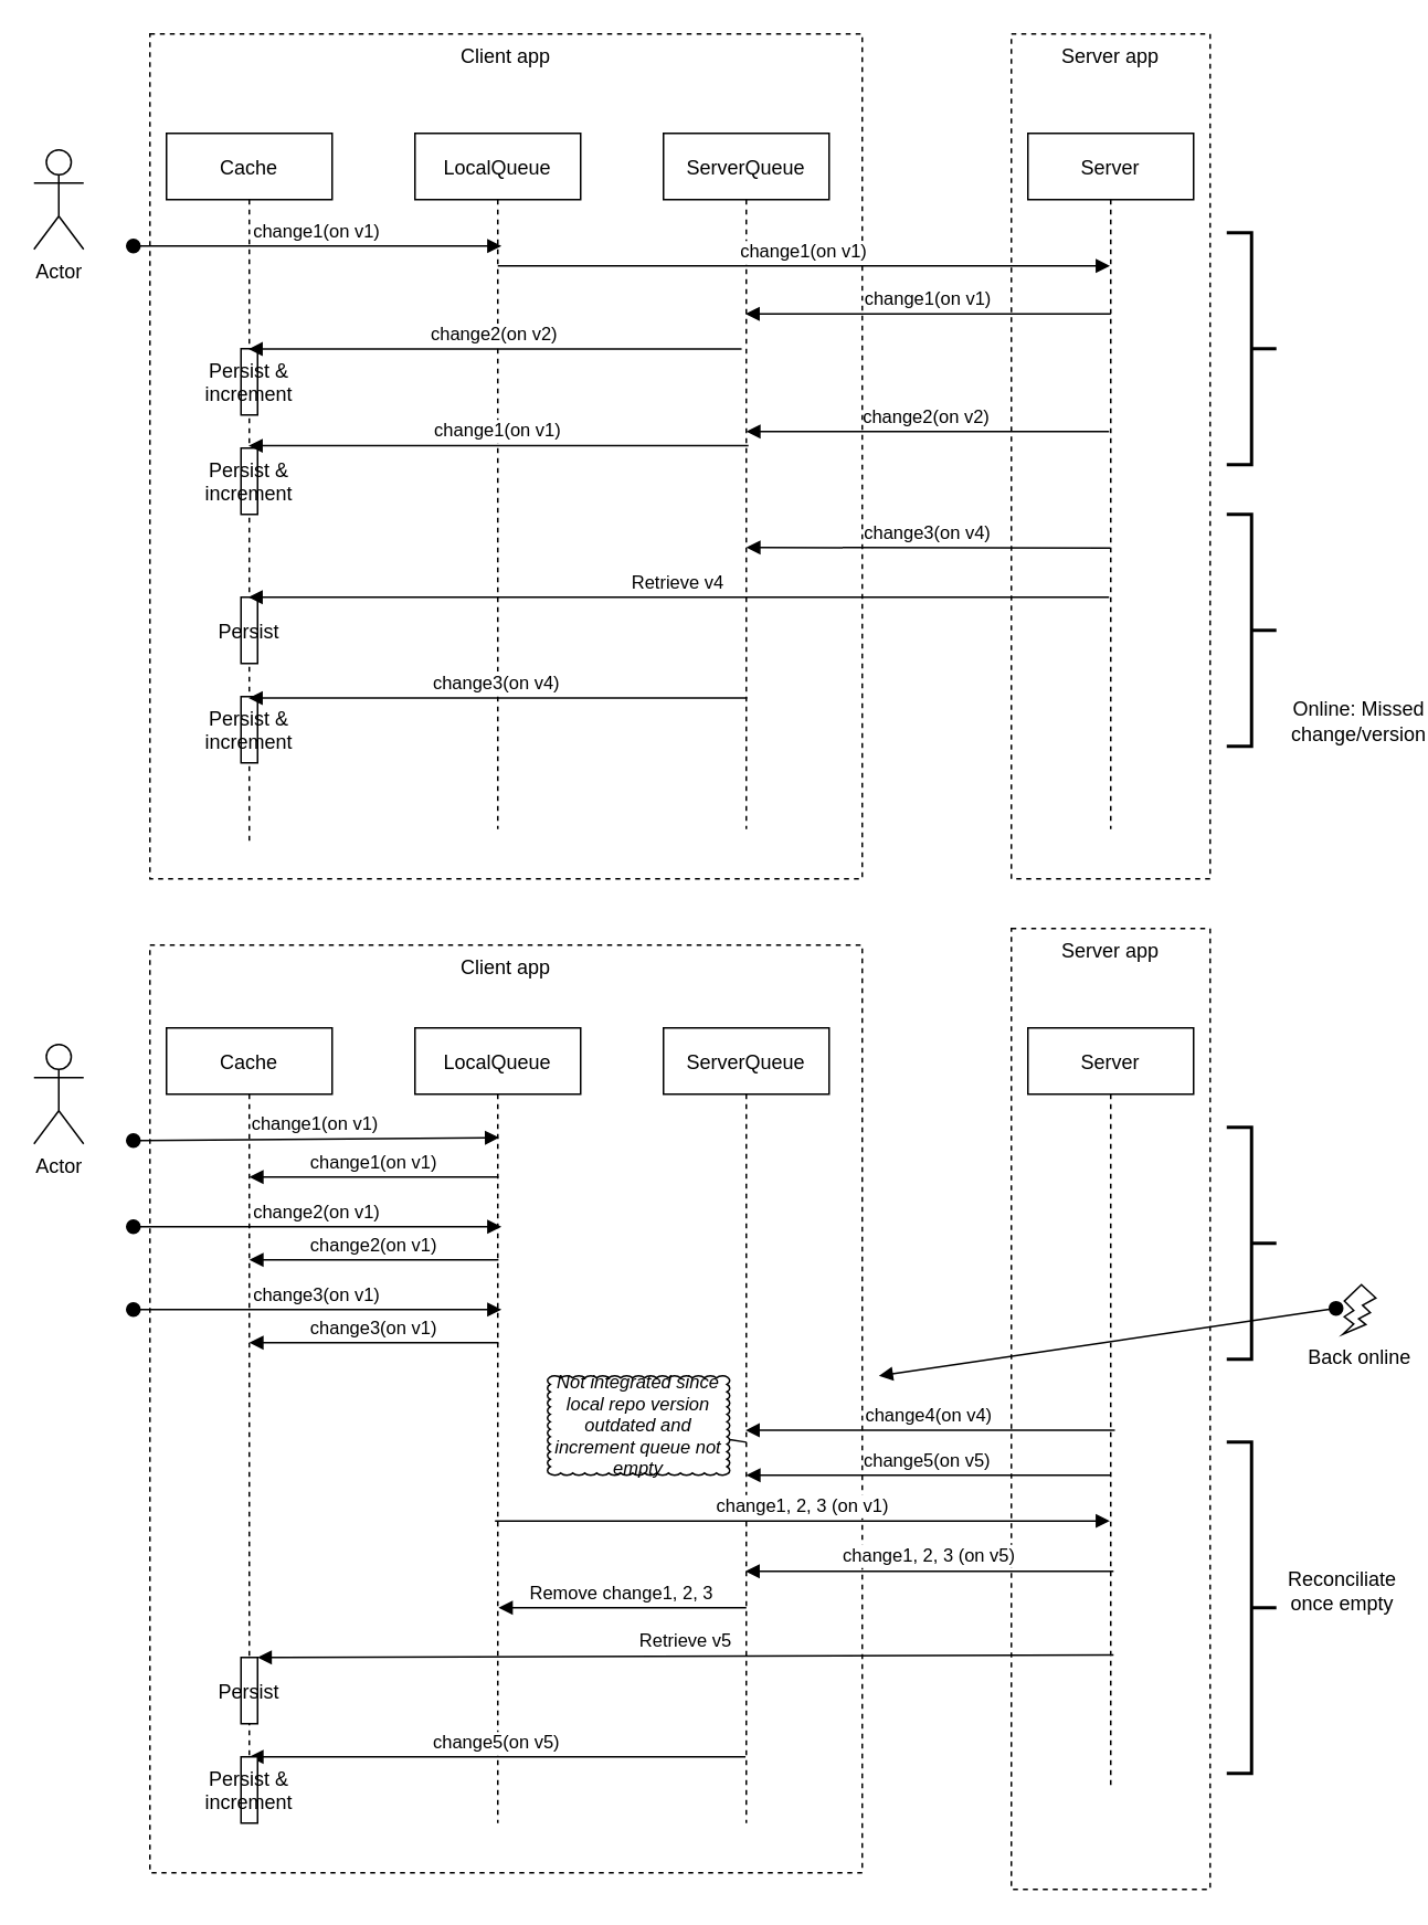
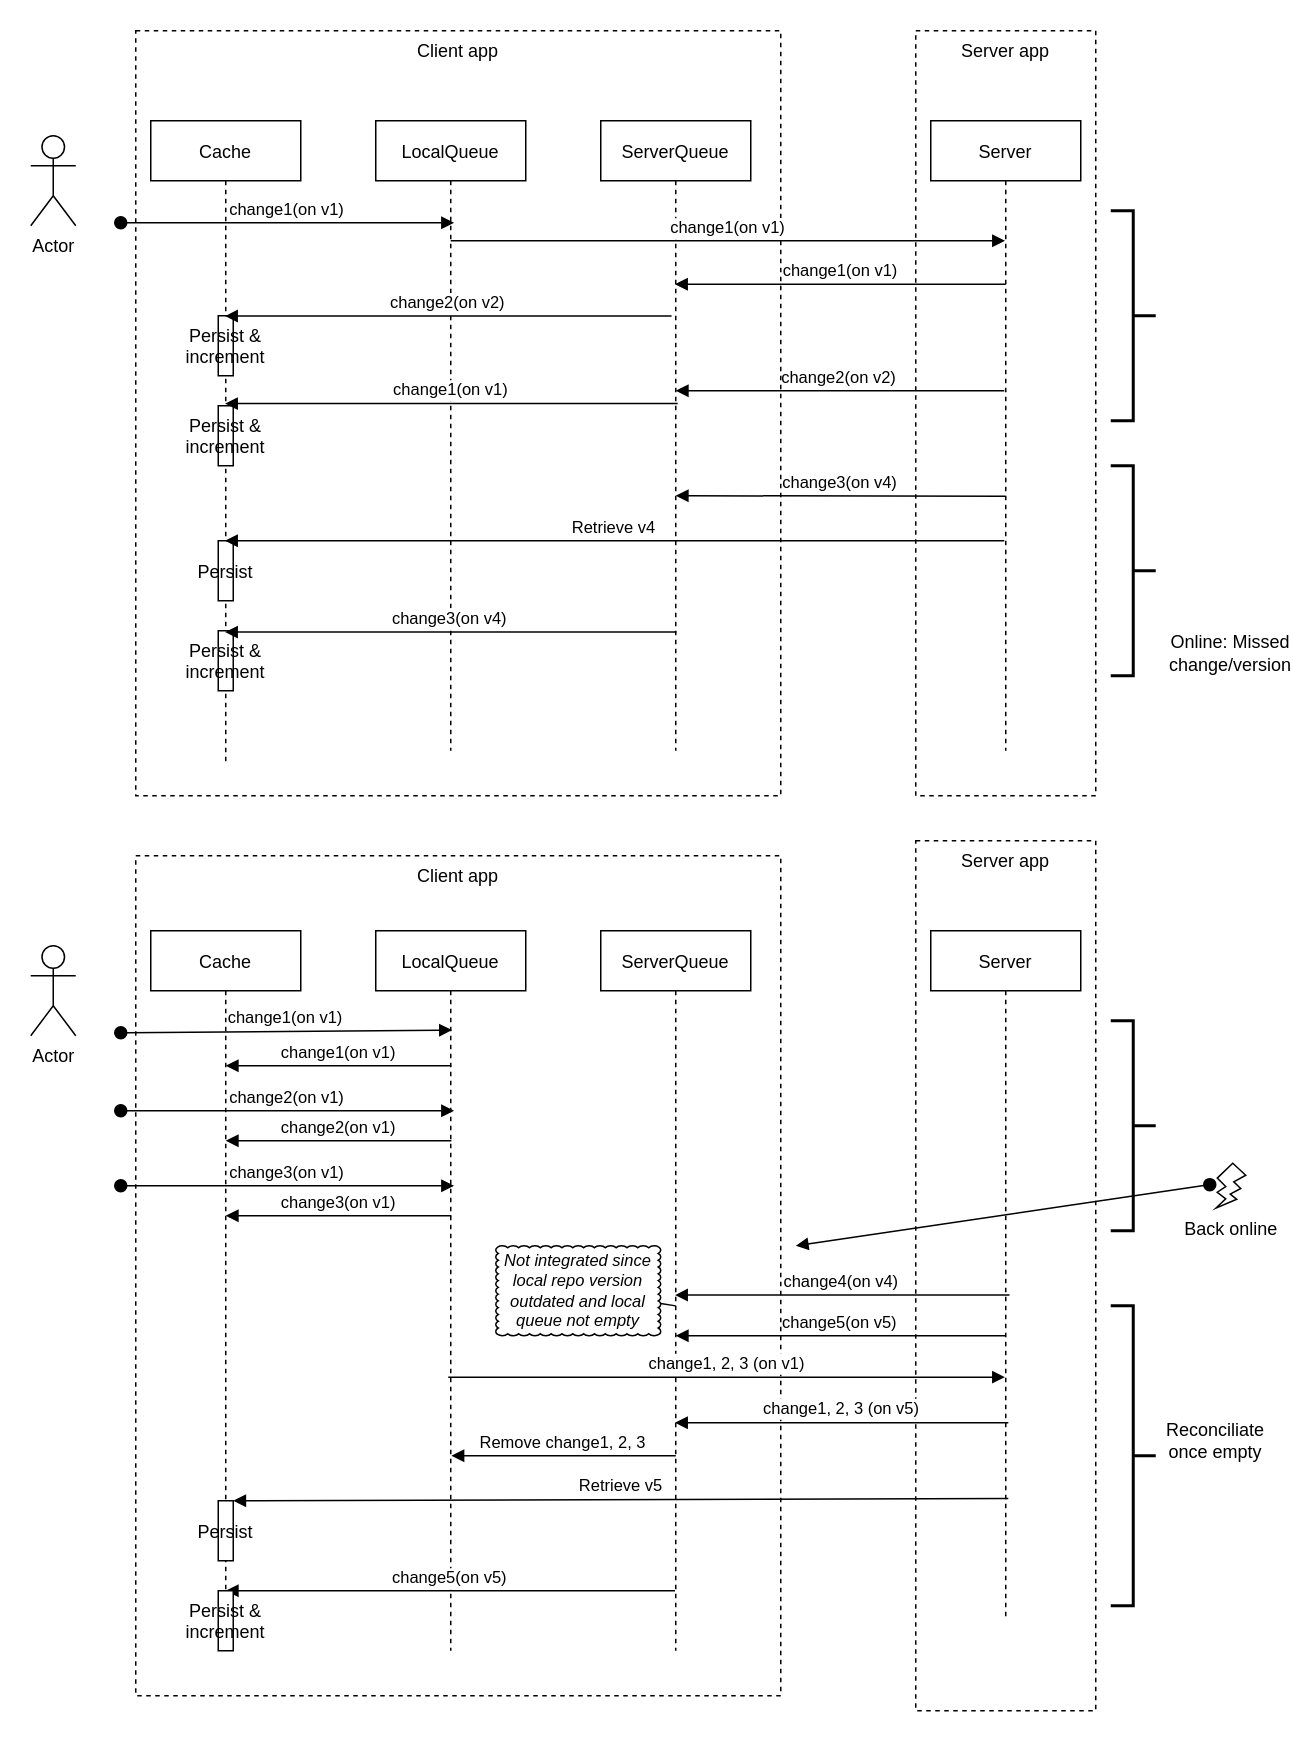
- <mxCell id="46" value="&lt;span&gt;&lt;i&gt;Not integrated since local repo version outdated and increment queue not empty&lt;/i&gt;&lt;/span&gt;" style="whiteSpace=wrap;html=1;shape=mxgraph.basic.cloud_rect;fillColor=none;fontSize=11;" vertex="1" parent="1"><mxGeometry x="330" y="830" width="110" height="60" as="geometry" /></mxCell>
+ <mxCell id="46" value="&lt;span&gt;&lt;i&gt;Not integrated since local repo version outdated and local queue not empty&lt;/i&gt;&lt;/span&gt;" style="whiteSpace=wrap;html=1;shape=mxgraph.basic.cloud_rect;fillColor=none;fontSize=11;" vertex="1" parent="1"><mxGeometry x="330" y="830" width="110" height="60" as="geometry" /></mxCell>
